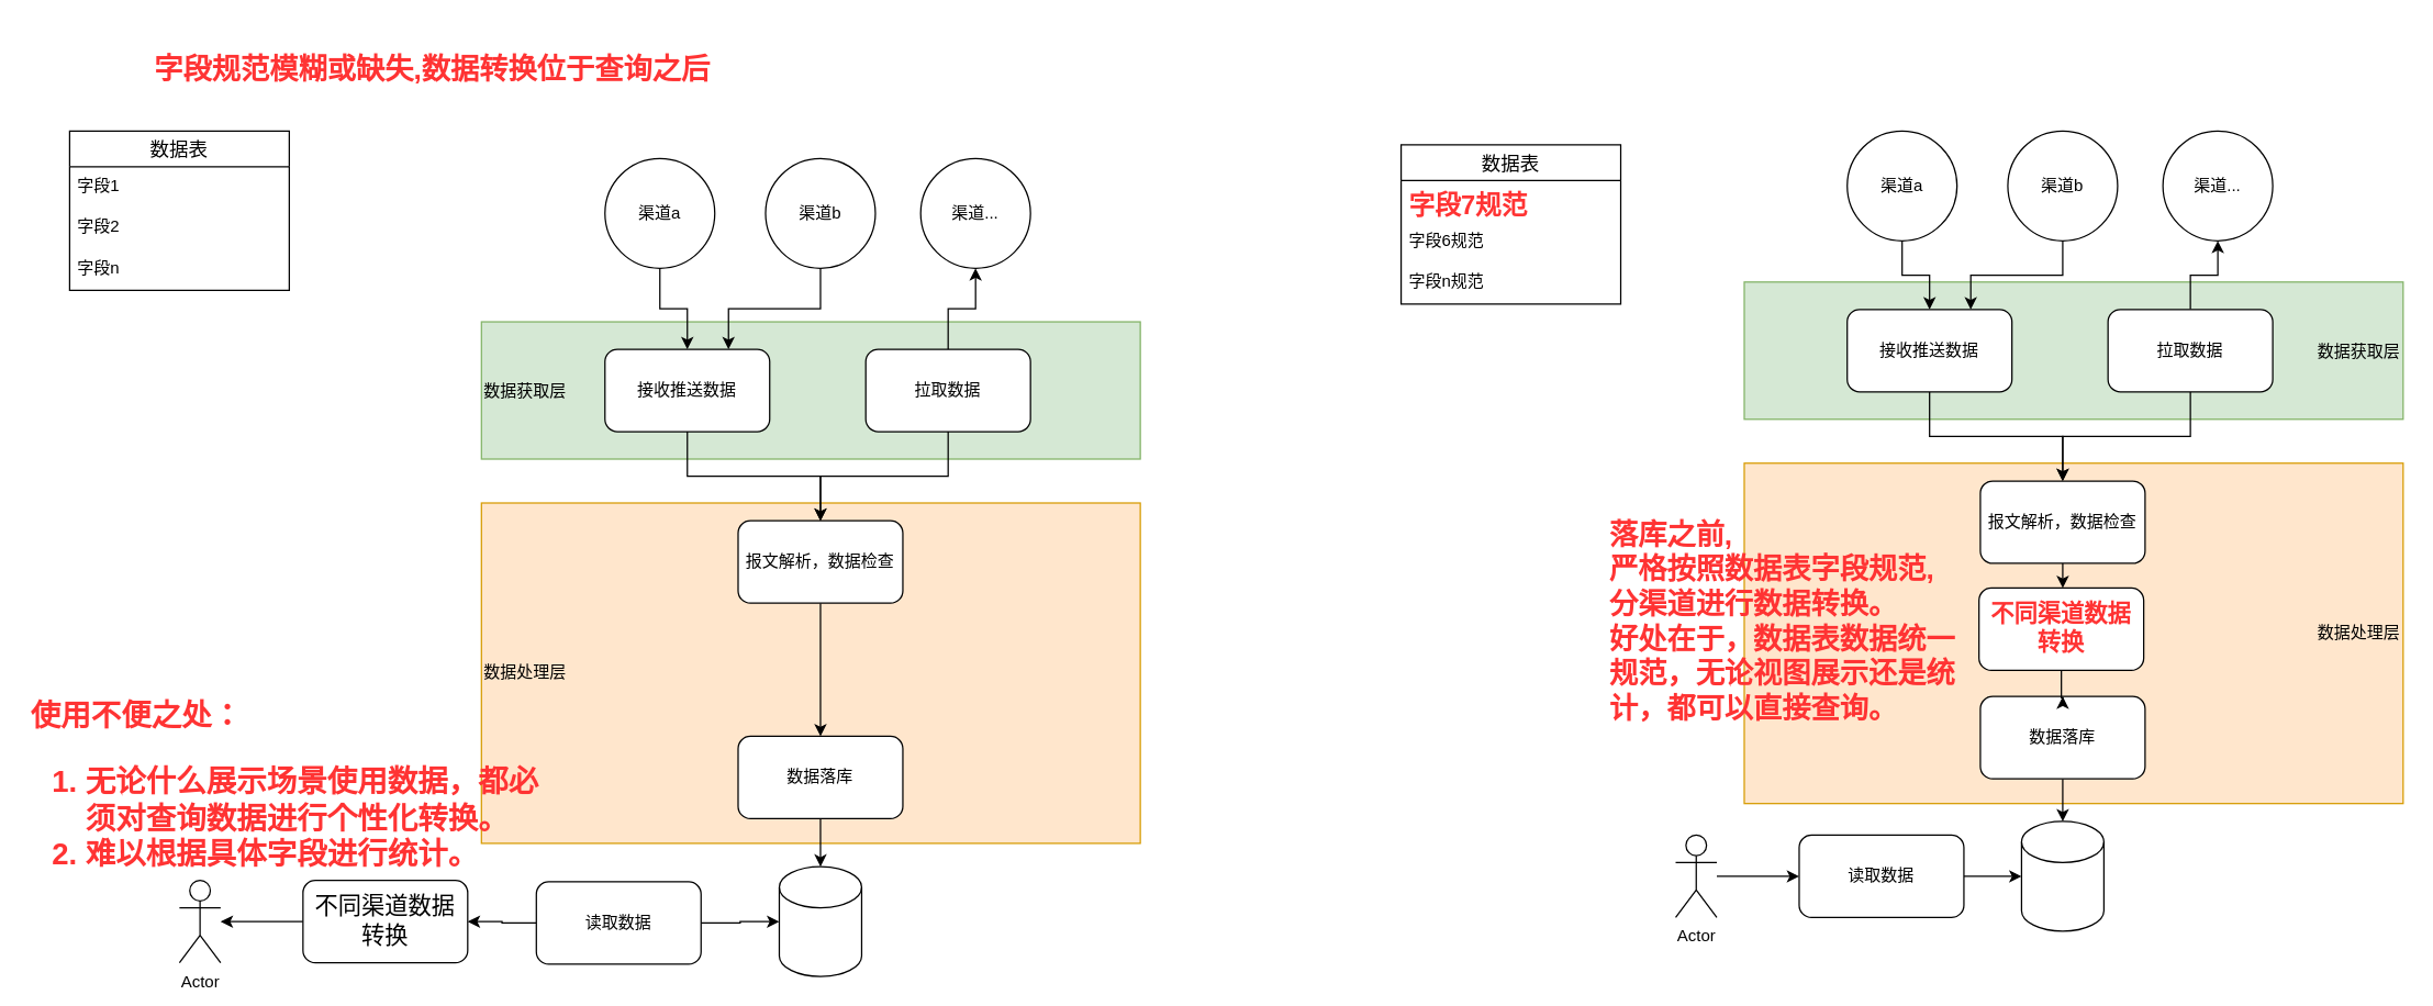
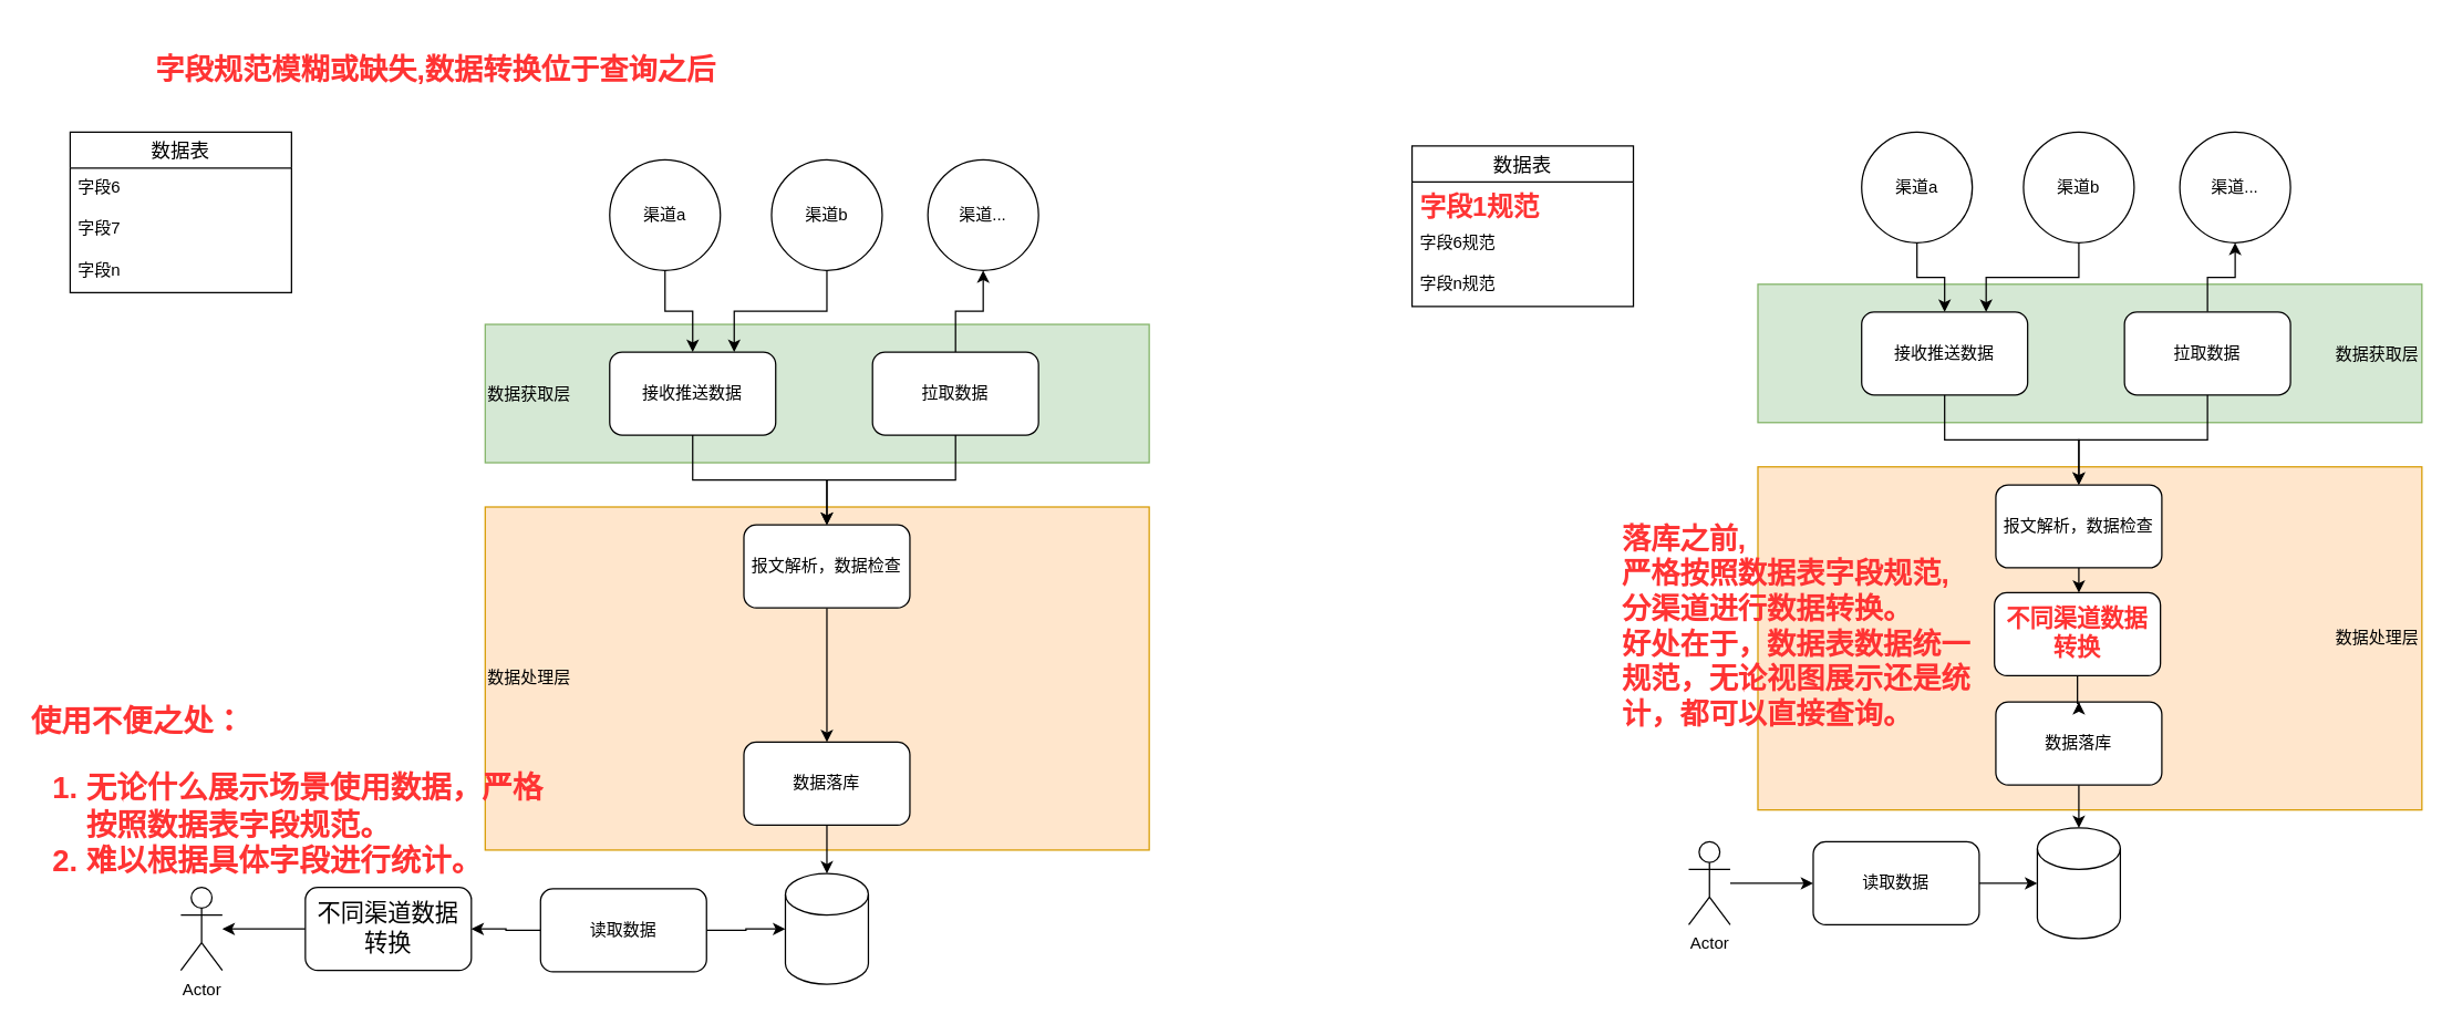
- <mxCell id="7" value="字段1" style="text;strokeColor=none;fillColor=none;spacingLeft=4;spacingRight=4;overflow=hidden;rotatable=0;points=[[0,0.5],[1,0.5]];portConstraint=eastwest;fontSize=12;" parent="6" vertex="1"><mxGeometry y="26" width="160" height="30" as="geometry" /></mxCell>
+ <mxCell id="7" value="字段6" style="text;strokeColor=none;fillColor=none;spacingLeft=4;spacingRight=4;overflow=hidden;rotatable=0;points=[[0,0.5],[1,0.5]];portConstraint=eastwest;fontSize=12;" parent="6" vertex="1"><mxGeometry y="26" width="160" height="30" as="geometry" /></mxCell>
- <mxCell id="11" value="字段7规范" style="text;strokeColor=none;fillColor=none;spacingLeft=4;spacingRight=4;overflow=hidden;rotatable=0;points=[[0,0.5],[1,0.5]];portConstraint=eastwest;fontSize=19;fontStyle=1;fontColor=#FF3333;" parent="10" vertex="1"><mxGeometry y="26" width="160" height="30" as="geometry" /></mxCell>
+ <mxCell id="11" value="字段1规范" style="text;strokeColor=none;fillColor=none;spacingLeft=4;spacingRight=4;overflow=hidden;rotatable=0;points=[[0,0.5],[1,0.5]];portConstraint=eastwest;fontSize=19;fontStyle=1;fontColor=#FF3333;" parent="10" vertex="1"><mxGeometry y="26" width="160" height="30" as="geometry" /></mxCell>
- <mxCell id="8" value="字段2" style="text;strokeColor=none;fillColor=none;spacingLeft=4;spacingRight=4;overflow=hidden;rotatable=0;points=[[0,0.5],[1,0.5]];portConstraint=eastwest;fontSize=12;" parent="6" vertex="1"><mxGeometry y="56" width="160" height="30" as="geometry" /></mxCell>
+ <mxCell id="8" value="字段7" style="text;strokeColor=none;fillColor=none;spacingLeft=4;spacingRight=4;overflow=hidden;rotatable=0;points=[[0,0.5],[1,0.5]];portConstraint=eastwest;fontSize=12;" parent="6" vertex="1"><mxGeometry y="56" width="160" height="30" as="geometry" /></mxCell>
- <mxCell id="54" value="使用不便之处：&lt;br style=&quot;font-size: 22px;&quot;&gt;&lt;ol style=&quot;font-size: 22px;&quot;&gt;&lt;li style=&quot;font-size: 22px;&quot;&gt;无论什么展示场景使用数据，都必须对查询数据进行个性化转换。&lt;/li&gt;&lt;li style=&quot;font-size: 22px;&quot;&gt;难以根据具体字段进行统计。&lt;/li&gt;&lt;/ol&gt;" style="text;html=1;strokeColor=none;fillColor=none;align=left;verticalAlign=middle;whiteSpace=wrap;rounded=0;fontColor=#FF3333;fontStyle=1;fontSize=22;" parent="1" vertex="1"><mxGeometry x="20" y="474" width="380" height="217" as="geometry" /></mxCell>
+ <mxCell id="54" value="使用不便之处：&lt;br style=&quot;font-size: 22px;&quot;&gt;&lt;ol style=&quot;font-size: 22px;&quot;&gt;&lt;li style=&quot;font-size: 22px;&quot;&gt;无论什么展示场景使用数据，严格按照数据表字段规范。&lt;/li&gt;&lt;li style=&quot;font-size: 22px;&quot;&gt;难以根据具体字段进行统计。&lt;/li&gt;&lt;/ol&gt;" style="text;html=1;strokeColor=none;fillColor=none;align=left;verticalAlign=middle;whiteSpace=wrap;rounded=0;fontColor=#FF3333;fontStyle=1;fontSize=22;" parent="1" vertex="1"><mxGeometry x="20" y="474" width="380" height="217" as="geometry" /></mxCell>
